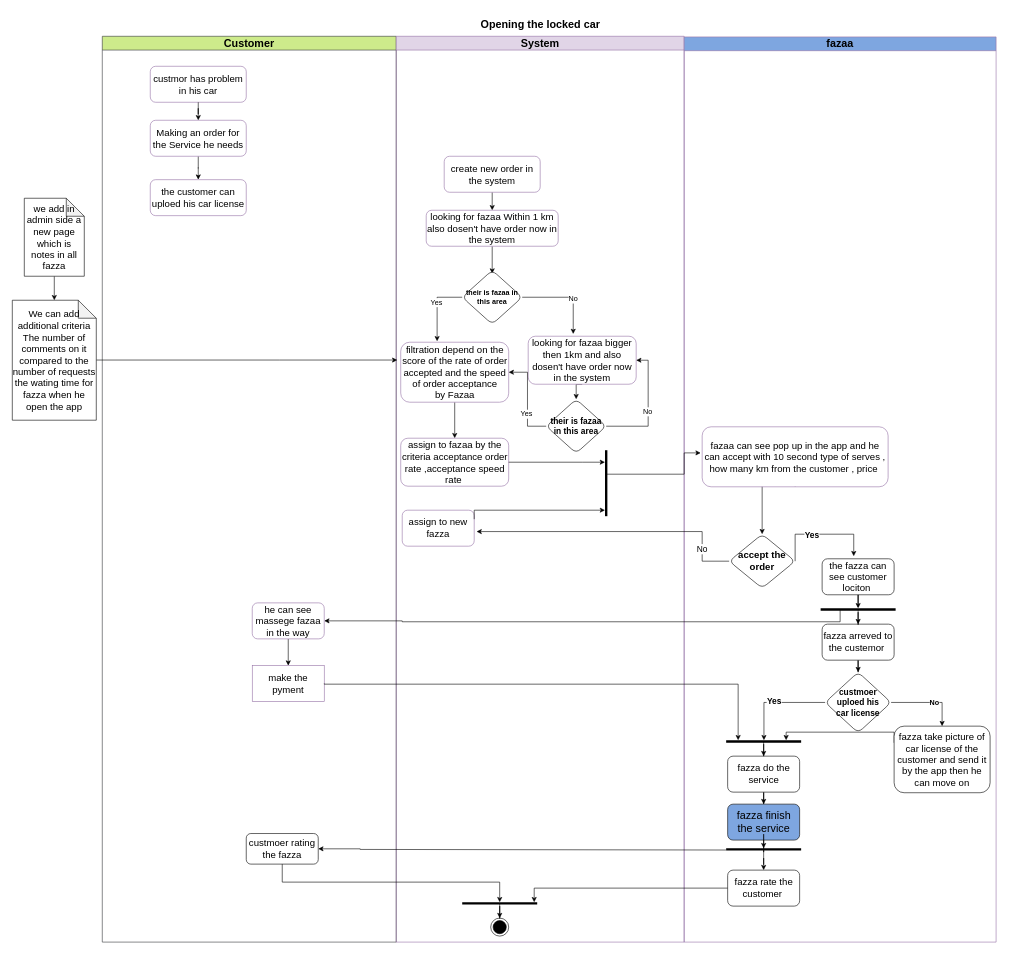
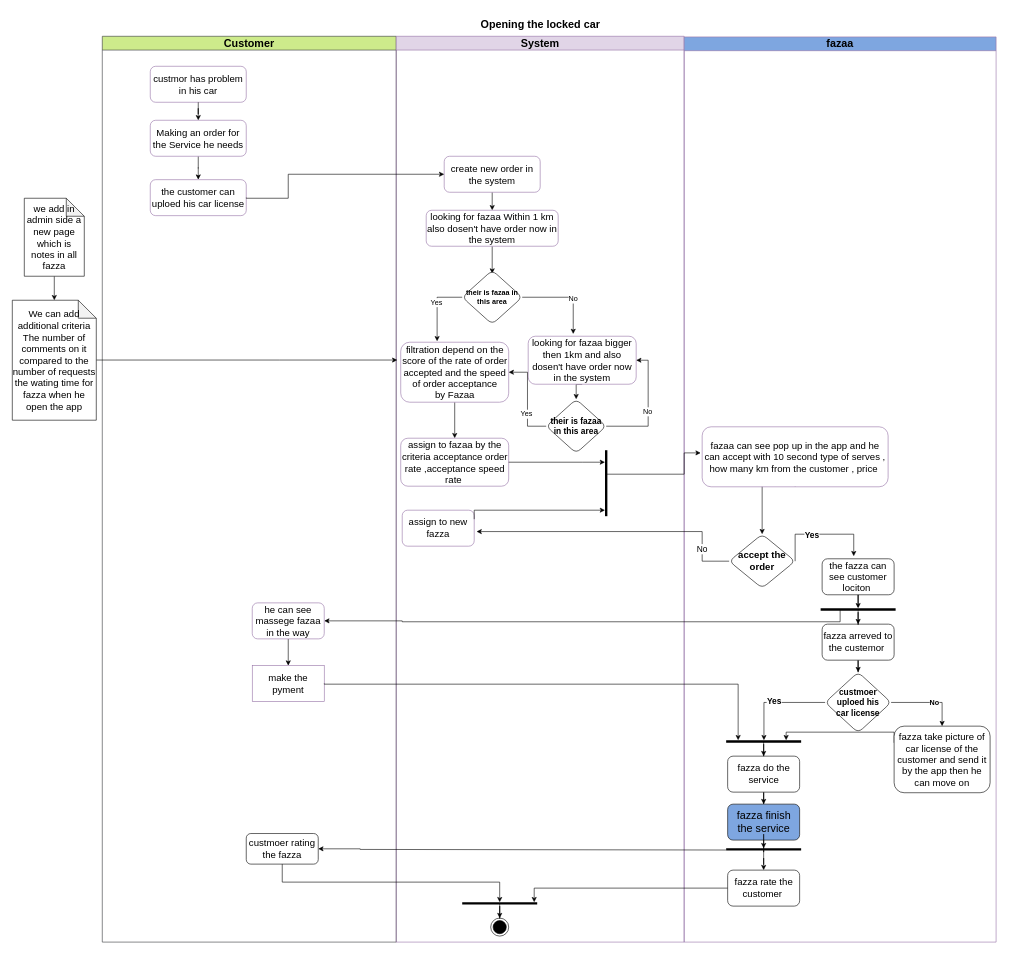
+ <mxCell id="76" style="edgeStyle=orthogonalEdgeStyle;rounded=0;orthogonalLoop=1;jettySize=auto;html=1;exitX=1;exitY=0.5;exitDx=0;exitDy=0;" parent="1" source="11" target="14" edge="1"><mxGeometry relative="1" as="geometry"><Array as="points"><mxPoint x="480" y="330" /><mxPoint x="480" y="290" /></Array></mxGeometry></mxCell>
